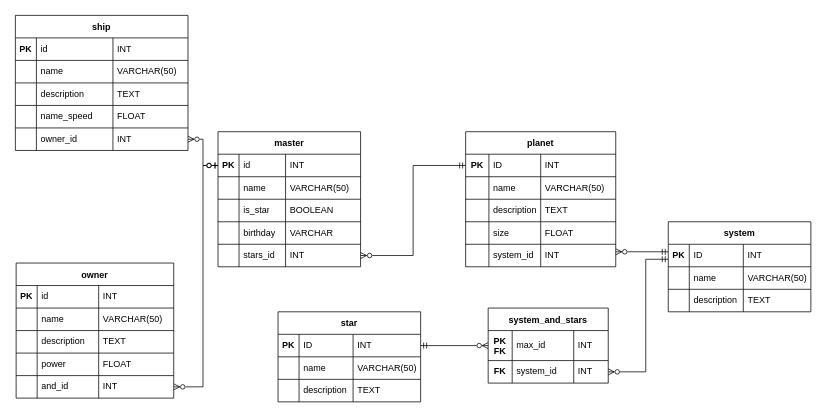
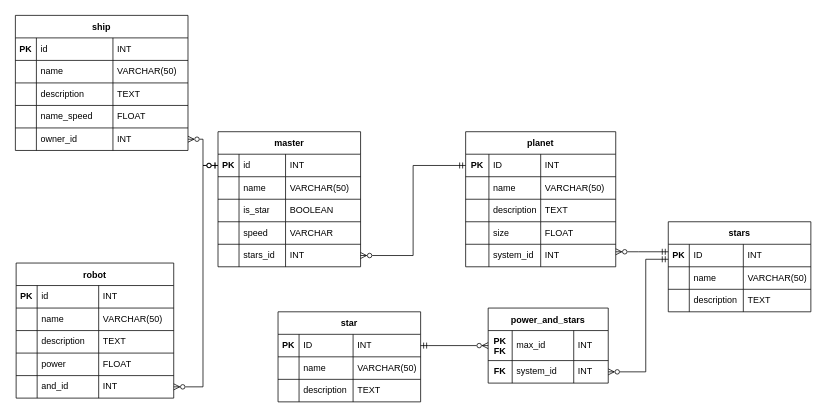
- <mxCell id="59" value="birthday" style="shape=partialRectangle;html=1;whiteSpace=wrap;connectable=0;strokeColor=inherit;overflow=hidden;fillColor=none;top=0;left=0;bottom=0;right=0;pointerEvents=1;fontSize=12;align=left;spacing=6;" vertex="1" parent="57"><mxGeometry x="28" width="62" height="30" as="geometry"><mxRectangle width="62" height="30" as="alternateBounds" /></mxGeometry></mxCell>
+ <mxCell id="59" value="speed" style="shape=partialRectangle;html=1;whiteSpace=wrap;connectable=0;strokeColor=inherit;overflow=hidden;fillColor=none;top=0;left=0;bottom=0;right=0;pointerEvents=1;fontSize=12;align=left;spacing=6;" vertex="1" parent="57"><mxGeometry x="28" width="62" height="30" as="geometry"><mxRectangle width="62" height="30" as="alternateBounds" /></mxGeometry></mxCell>
- <mxCell id="65" value="system" style="shape=table;startSize=30;container=1;collapsible=0;childLayout=tableLayout;strokeColor=default;fontSize=12;fontStyle=1" vertex="1" parent="1"><mxGeometry x="890" y="295" width="190" height="120" as="geometry" /></mxCell>
+ <mxCell id="65" value="stars" style="shape=table;startSize=30;container=1;collapsible=0;childLayout=tableLayout;strokeColor=default;fontSize=12;fontStyle=1" vertex="1" parent="1"><mxGeometry x="890" y="295" width="190" height="120" as="geometry" /></mxCell>
- <mxCell id="23" value="owner" style="shape=table;startSize=30;container=1;collapsible=0;childLayout=tableLayout;strokeColor=default;fontSize=12;fontStyle=1" vertex="1" parent="1"><mxGeometry x="21" y="350" width="210" height="180" as="geometry" /></mxCell>
+ <mxCell id="23" value="robot" style="shape=table;startSize=30;container=1;collapsible=0;childLayout=tableLayout;strokeColor=default;fontSize=12;fontStyle=1" vertex="1" parent="1"><mxGeometry x="21" y="350" width="210" height="180" as="geometry" /></mxCell>
- <mxCell id="112" value="system_and_stars" style="shape=table;startSize=30;container=1;collapsible=0;childLayout=tableLayout;strokeColor=default;fontSize=12;fontStyle=1" vertex="1" parent="1"><mxGeometry x="650" y="410" width="160" height="100" as="geometry" /></mxCell>
+ <mxCell id="112" value="power_and_stars" style="shape=table;startSize=30;container=1;collapsible=0;childLayout=tableLayout;strokeColor=default;fontSize=12;fontStyle=1" vertex="1" parent="1"><mxGeometry x="650" y="410" width="160" height="100" as="geometry" /></mxCell>
